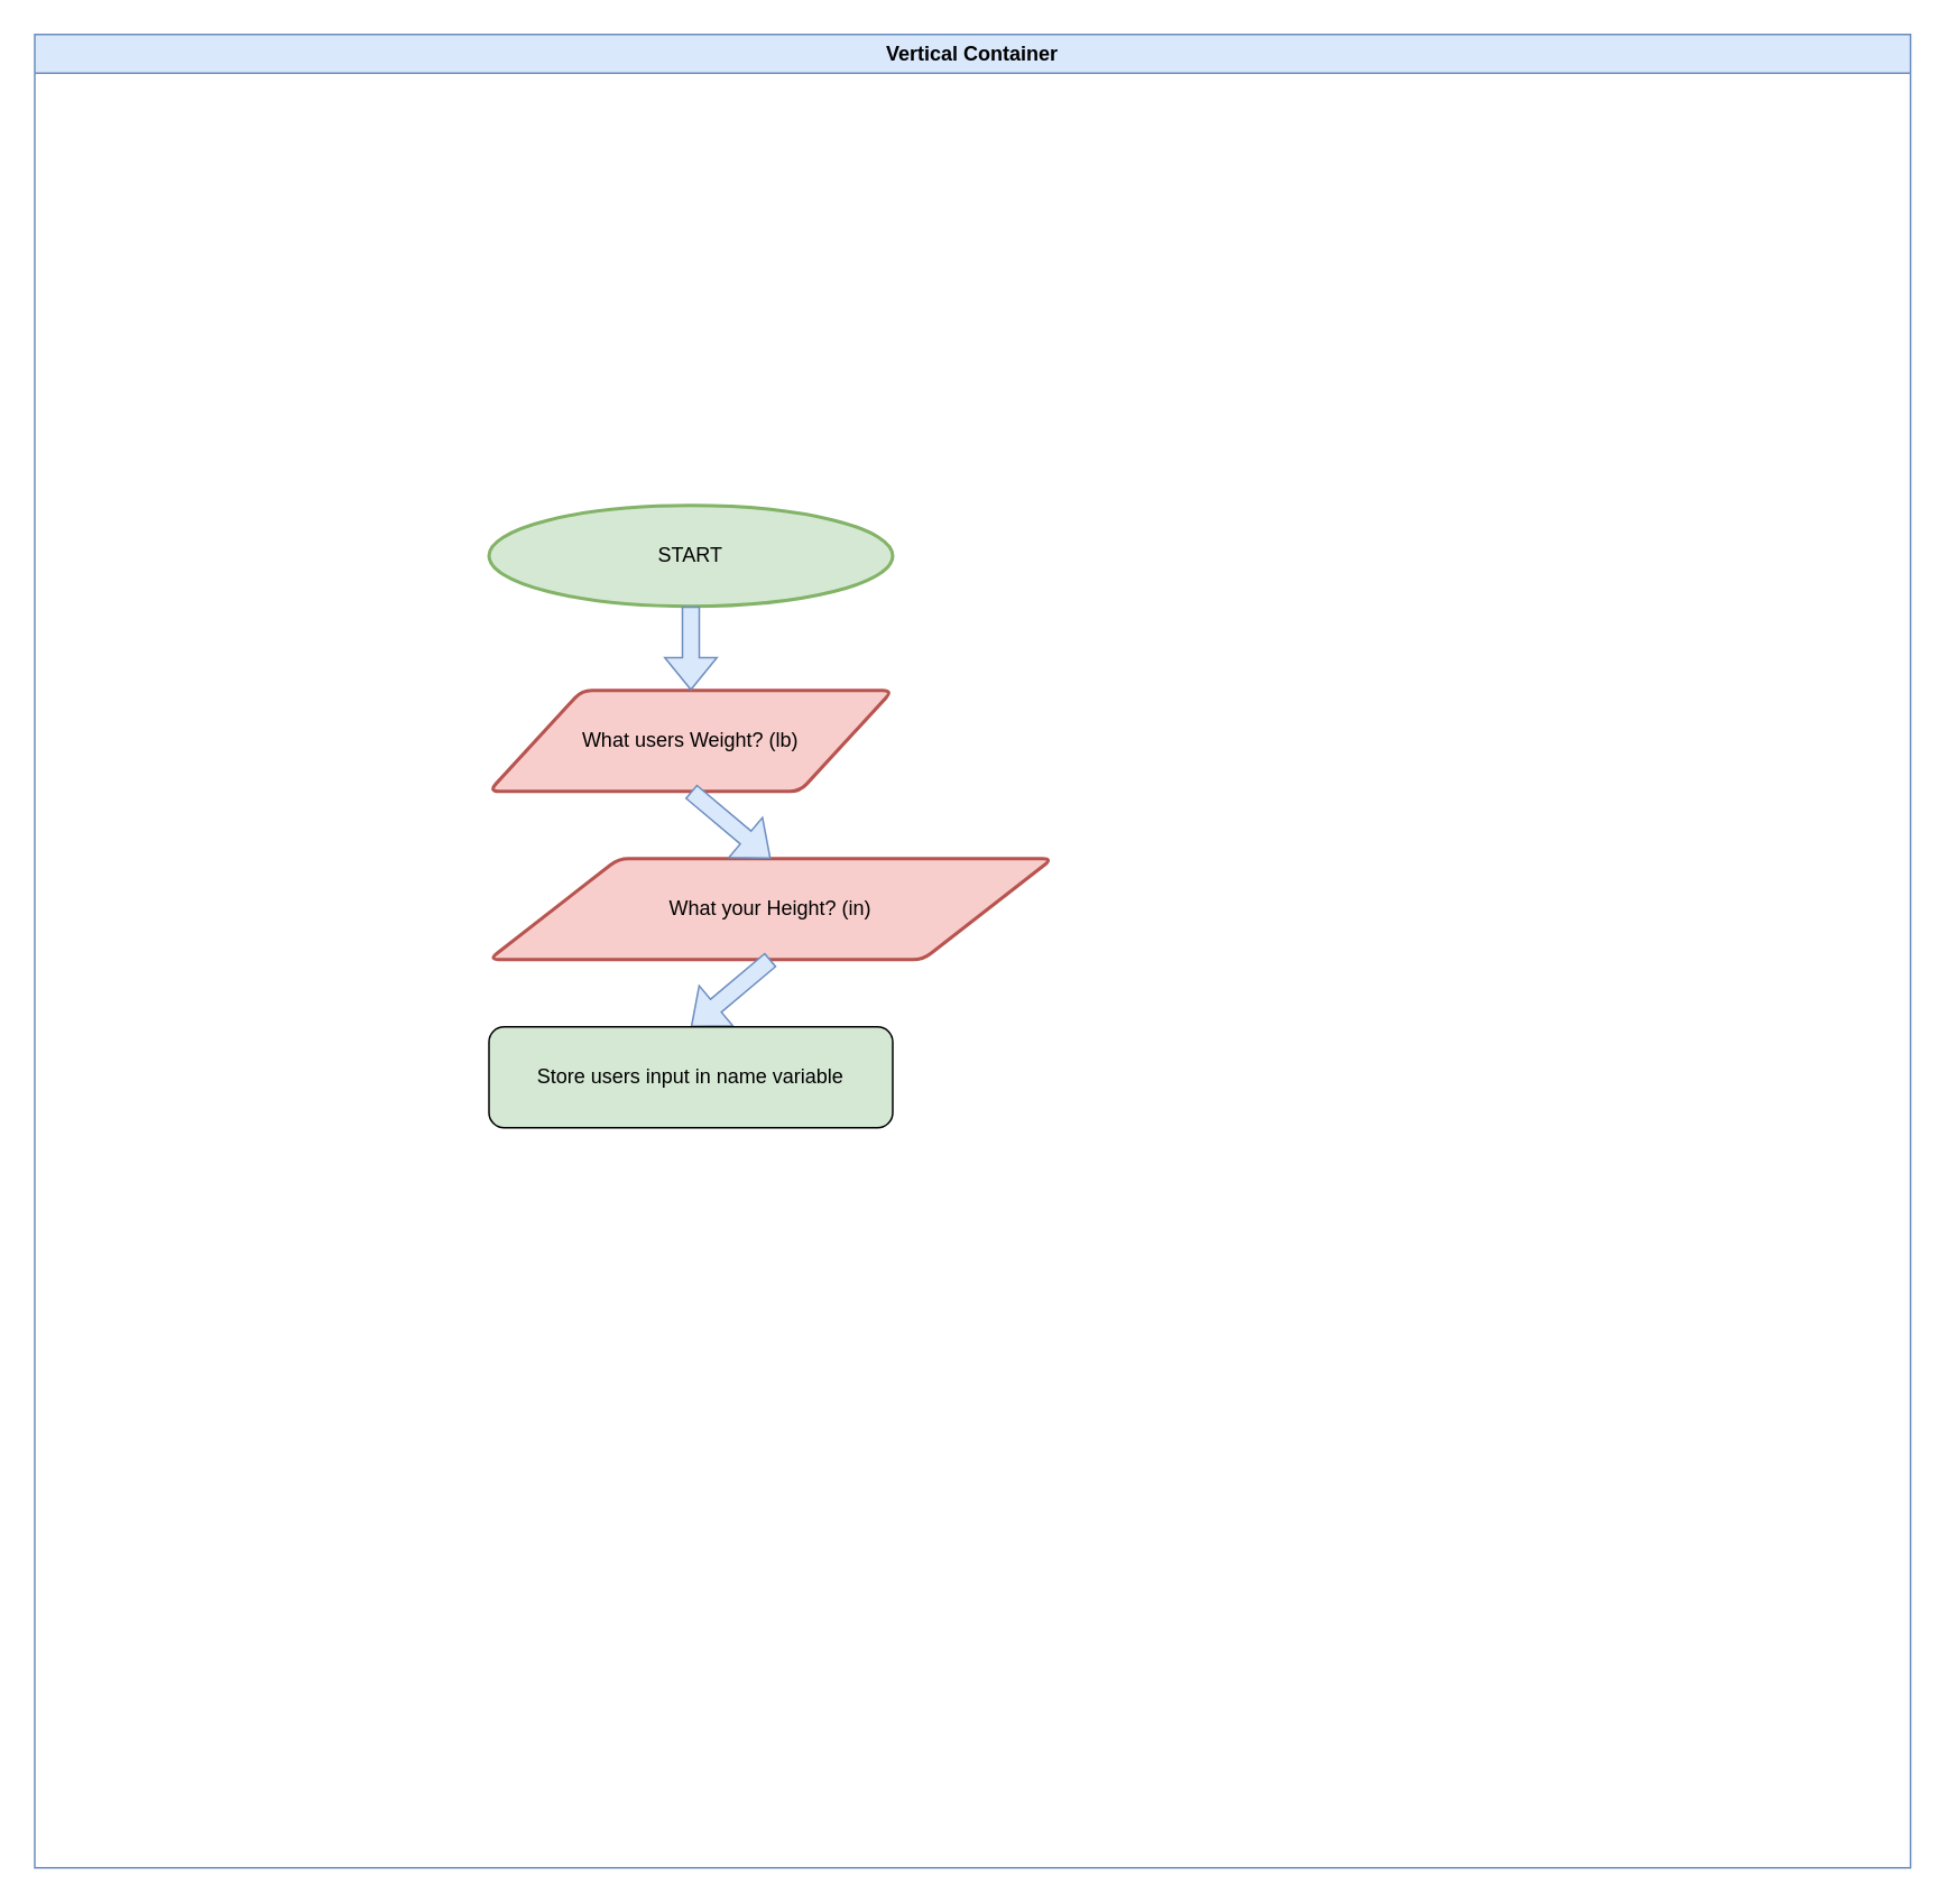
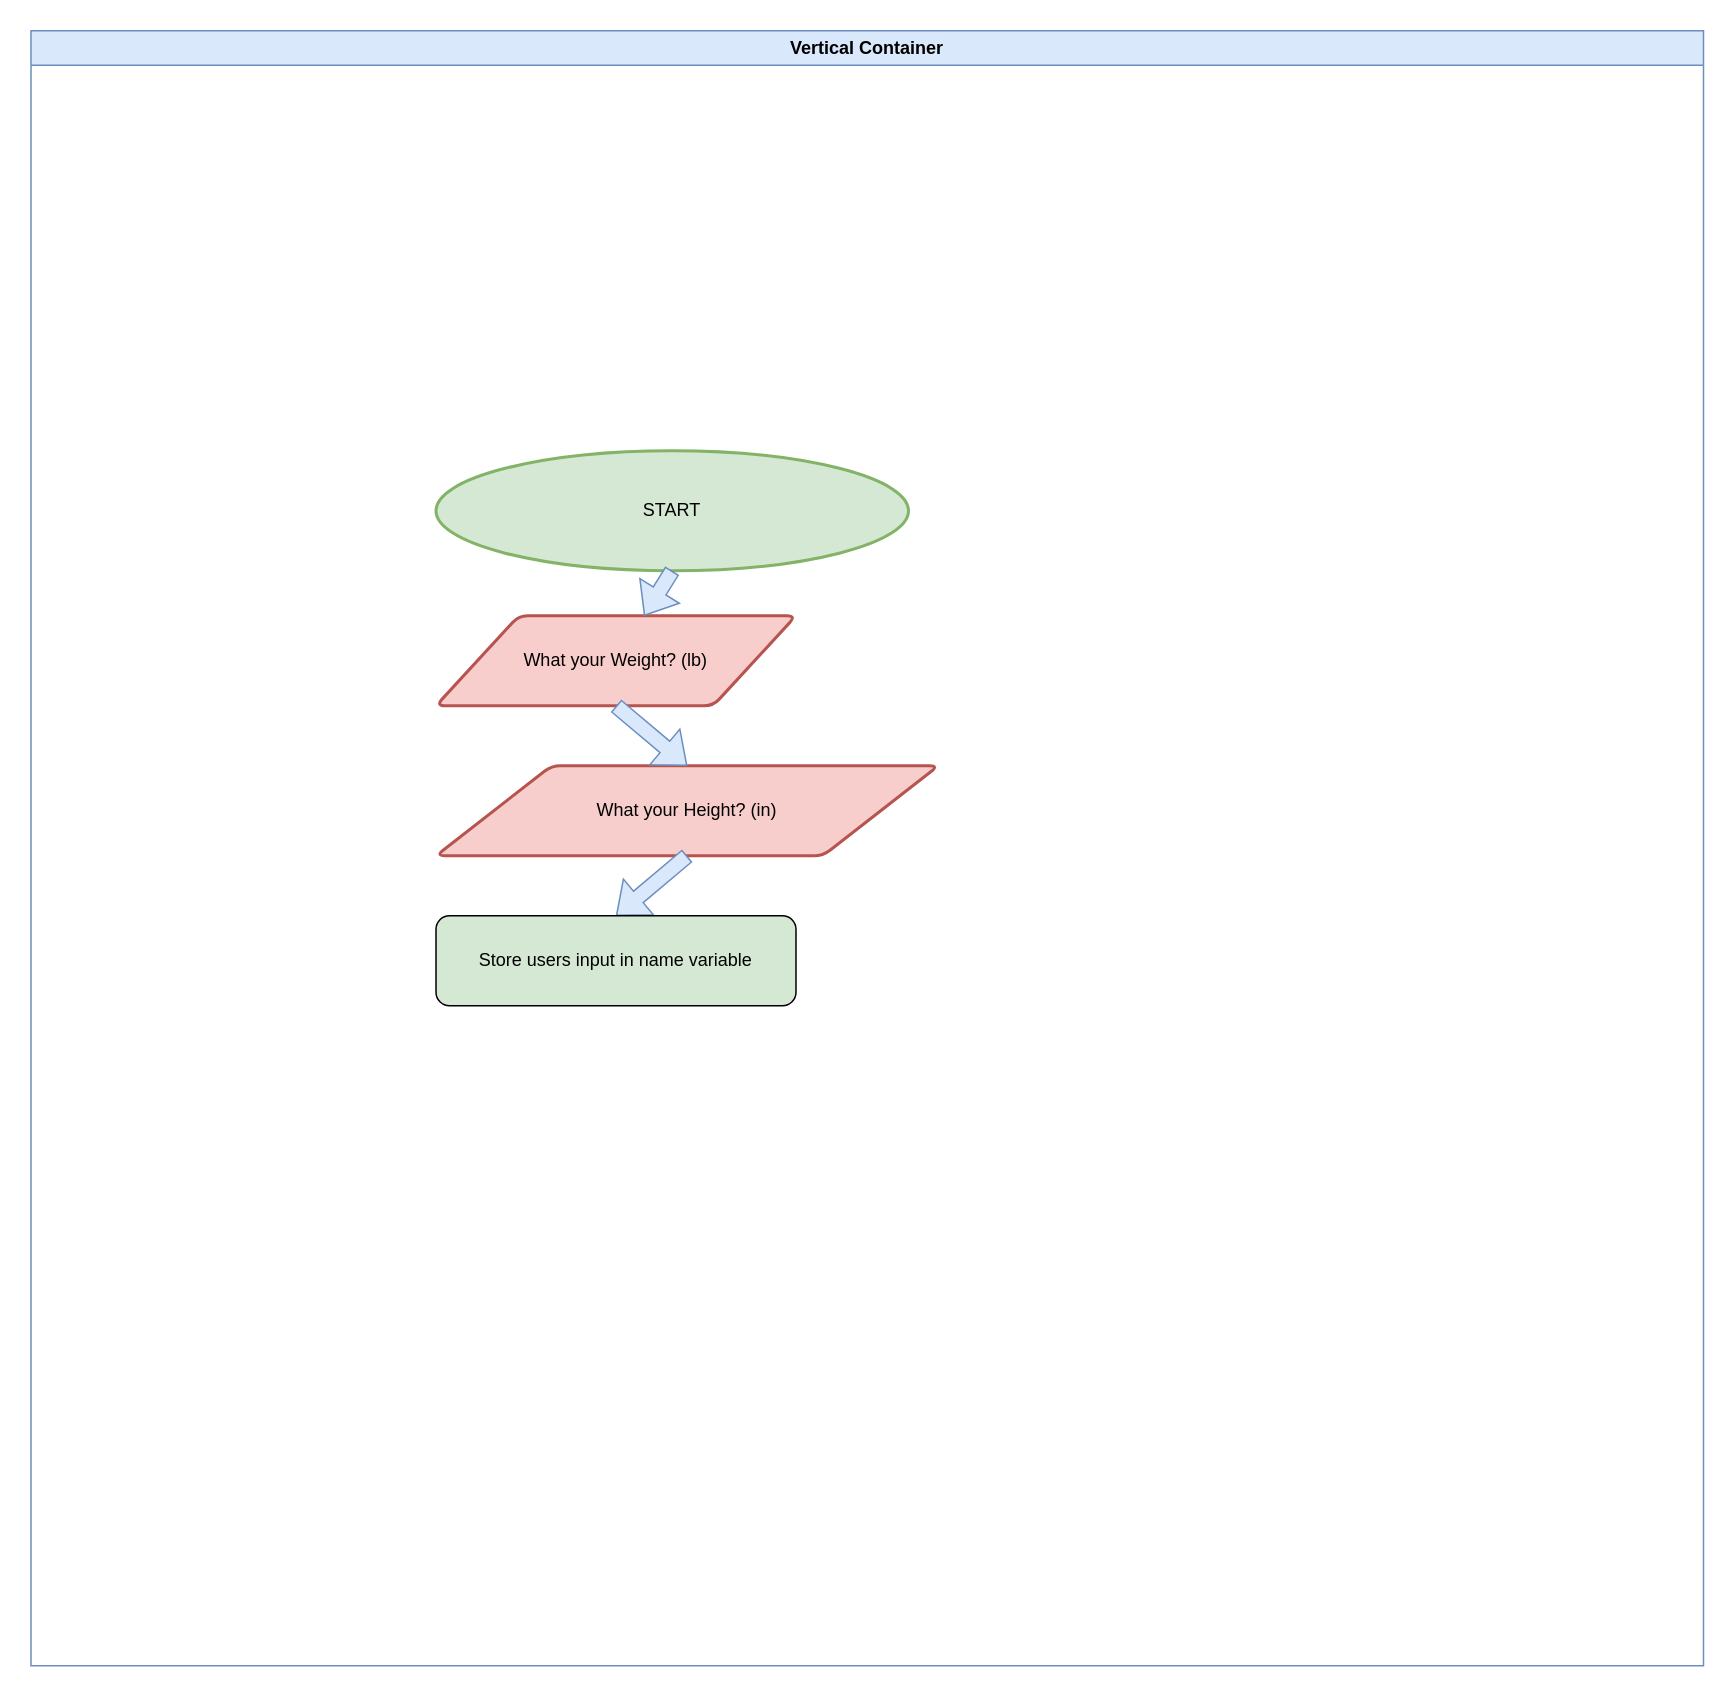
- <mxCell id="3" value="START" style="strokeWidth=2;html=1;shape=mxgraph.flowchart.start_1;whiteSpace=wrap;fillColor=#d5e8d4;strokeColor=#82b366;" vertex="1" parent="2"><mxGeometry x="270" y="280" width="240" height="60" as="geometry" /></mxCell>
+ <mxCell id="3" value="START" style="strokeWidth=2;html=1;shape=mxgraph.flowchart.start_1;whiteSpace=wrap;fillColor=#d5e8d4;strokeColor=#82b366;" vertex="1" parent="2"><mxGeometry x="270" y="280" width="315" height="80" as="geometry" /></mxCell>
- <mxCell id="4" value="What users Weight? (lb)" style="shape=parallelogram;html=1;strokeWidth=2;perimeter=parallelogramPerimeter;whiteSpace=wrap;rounded=1;arcSize=12;size=0.23;fillColor=#f8cecc;strokeColor=#b85450;" vertex="1" parent="2"><mxGeometry x="270" y="390" width="240" height="60" as="geometry" /></mxCell>
+ <mxCell id="4" value="What your Weight? (lb)" style="shape=parallelogram;html=1;strokeWidth=2;perimeter=parallelogramPerimeter;whiteSpace=wrap;rounded=1;arcSize=12;size=0.23;fillColor=#f8cecc;strokeColor=#b85450;" vertex="1" parent="2"><mxGeometry x="270" y="390" width="240" height="60" as="geometry" /></mxCell>
